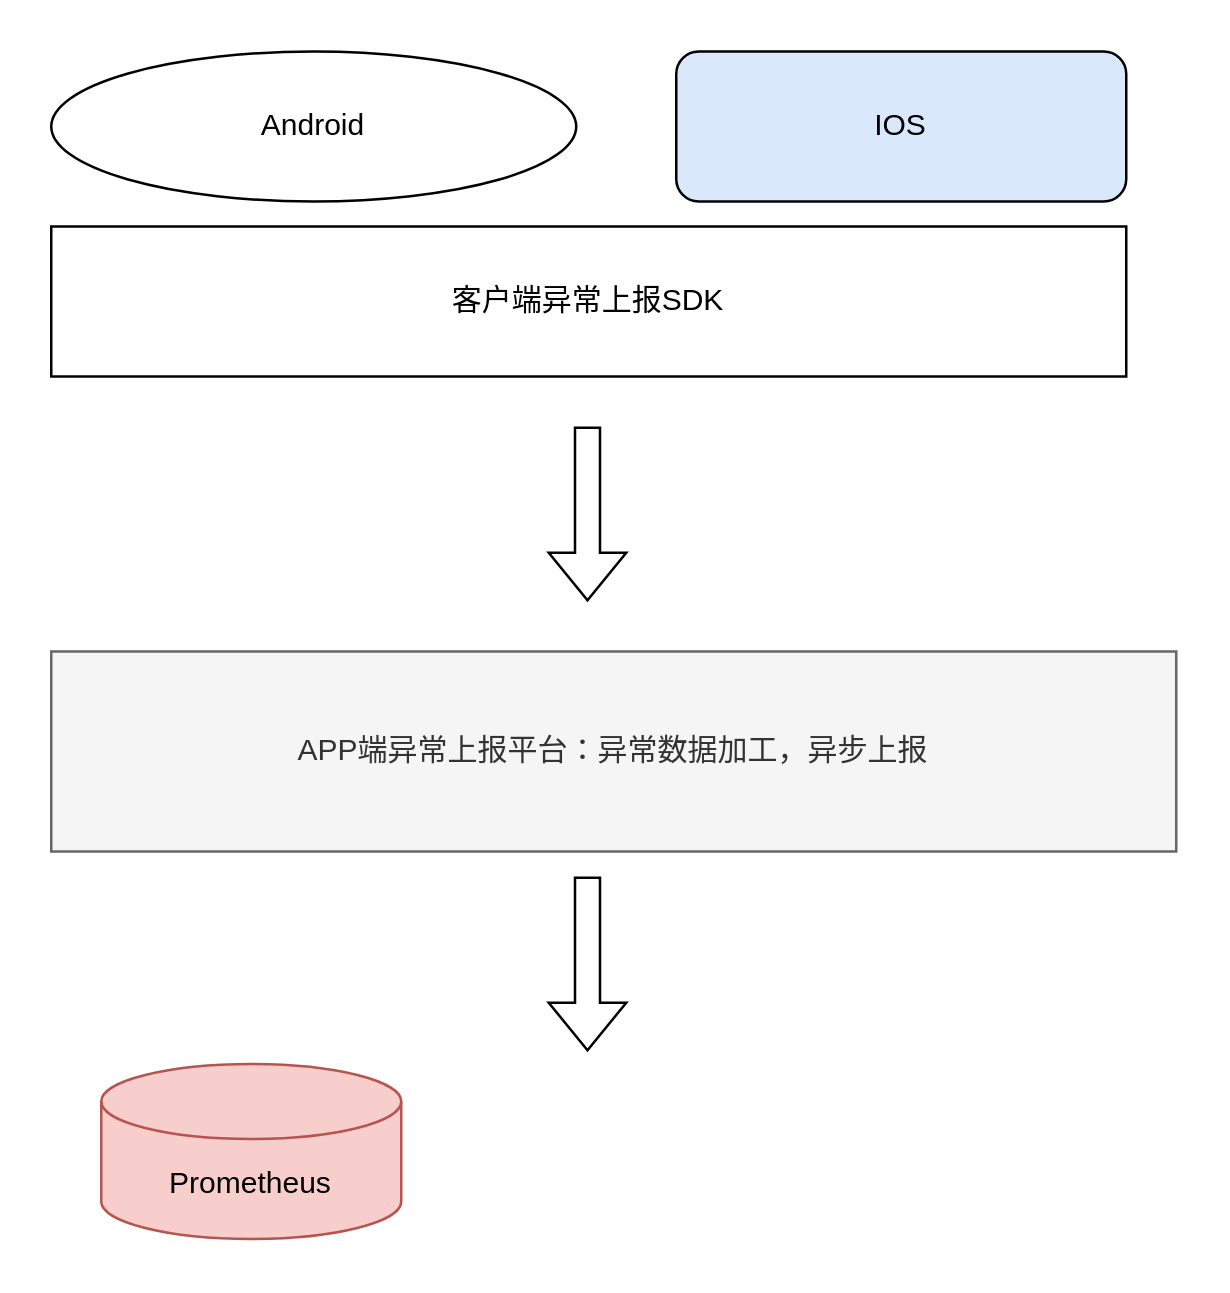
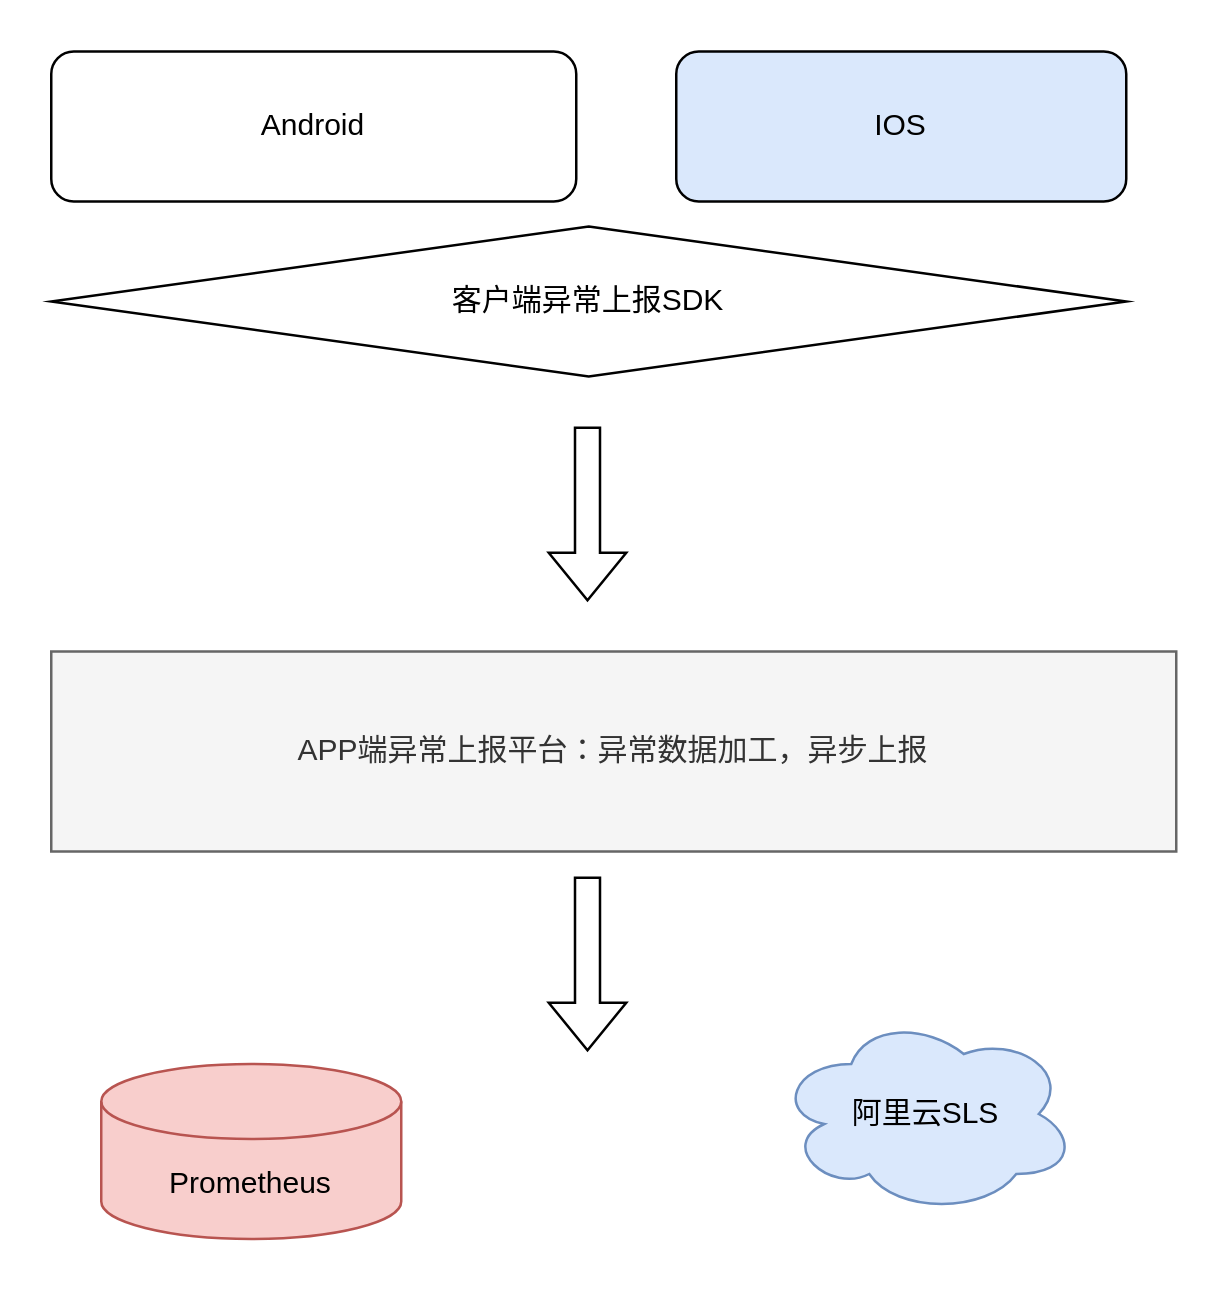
- <mxCell id="6" value="Android" style="ellipse;whiteSpace=wrap;html=1;" vertex="1" parent="1"><mxGeometry x="20" y="20" width="210" height="60" as="geometry" /></mxCell>
+ <mxCell id="6" value="Android" style="rounded=1;whiteSpace=wrap;html=1;" vertex="1" parent="1"><mxGeometry x="20" y="20" width="210" height="60" as="geometry" /></mxCell>
- <mxCell id="8" value="客户端异常上报SDK" style="rounded=0;whiteSpace=wrap;html=1;" vertex="1" parent="1"><mxGeometry x="20" y="90" width="430" height="60" as="geometry" /></mxCell>
+ <mxCell id="8" value="客户端异常上报SDK" style="rhombus;whiteSpace=wrap;html=1;" vertex="1" parent="1"><mxGeometry x="20" y="90" width="430" height="60" as="geometry" /></mxCell>
+ <mxCell id="3" value="阿里云SLS" style="ellipse;shape=cloud;whiteSpace=wrap;html=1;fillColor=#dae8fc;strokeColor=#6c8ebf;" vertex="1" parent="1"><mxGeometry x="310" y="405" width="120" height="80" as="geometry" /></mxCell>
